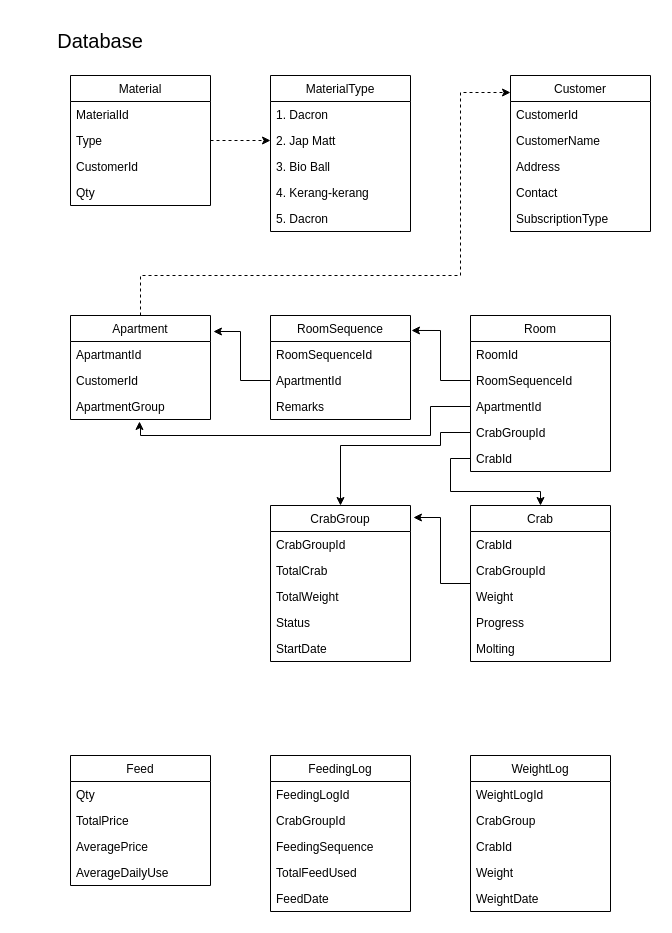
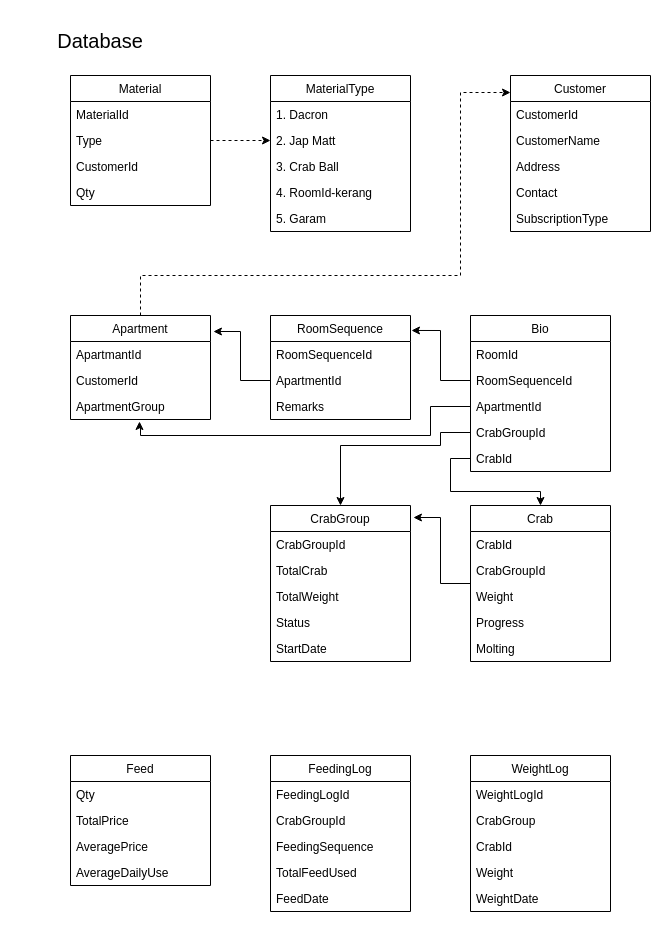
- <mxCell id="11" value="3. Bio Ball" style="text;strokeColor=none;fillColor=none;align=left;verticalAlign=top;spacingLeft=4;spacingRight=4;overflow=hidden;rotatable=0;points=[[0,0.5],[1,0.5]];portConstraint=eastwest;" vertex="1" parent="8"><mxGeometry y="78" width="140" height="26" as="geometry" /></mxCell>
+ <mxCell id="11" value="3. Crab Ball" style="text;strokeColor=none;fillColor=none;align=left;verticalAlign=top;spacingLeft=4;spacingRight=4;overflow=hidden;rotatable=0;points=[[0,0.5],[1,0.5]];portConstraint=eastwest;" vertex="1" parent="8"><mxGeometry y="78" width="140" height="26" as="geometry" /></mxCell>
- <mxCell id="12" value="4. Kerang-kerang" style="text;strokeColor=none;fillColor=none;align=left;verticalAlign=top;spacingLeft=4;spacingRight=4;overflow=hidden;rotatable=0;points=[[0,0.5],[1,0.5]];portConstraint=eastwest;" vertex="1" parent="8"><mxGeometry y="104" width="140" height="26" as="geometry" /></mxCell>
+ <mxCell id="12" value="4. RoomId-kerang" style="text;strokeColor=none;fillColor=none;align=left;verticalAlign=top;spacingLeft=4;spacingRight=4;overflow=hidden;rotatable=0;points=[[0,0.5],[1,0.5]];portConstraint=eastwest;" vertex="1" parent="8"><mxGeometry y="104" width="140" height="26" as="geometry" /></mxCell>
- <mxCell id="13" value="5. Dacron" style="text;strokeColor=none;fillColor=none;align=left;verticalAlign=top;spacingLeft=4;spacingRight=4;overflow=hidden;rotatable=0;points=[[0,0.5],[1,0.5]];portConstraint=eastwest;" vertex="1" parent="8"><mxGeometry y="130" width="140" height="26" as="geometry" /></mxCell>
+ <mxCell id="13" value="5. Garam" style="text;strokeColor=none;fillColor=none;align=left;verticalAlign=top;spacingLeft=4;spacingRight=4;overflow=hidden;rotatable=0;points=[[0,0.5],[1,0.5]];portConstraint=eastwest;" vertex="1" parent="8"><mxGeometry y="130" width="140" height="26" as="geometry" /></mxCell>
- <mxCell id="20" value="Room" style="swimlane;fontStyle=0;childLayout=stackLayout;horizontal=1;startSize=26;horizontalStack=0;resizeParent=1;resizeParentMax=0;resizeLast=0;collapsible=1;marginBottom=0;" vertex="1" parent="1"><mxGeometry x="470" y="315" width="140" height="156" as="geometry" /></mxCell>
+ <mxCell id="20" value="Bio" style="swimlane;fontStyle=0;childLayout=stackLayout;horizontal=1;startSize=26;horizontalStack=0;resizeParent=1;resizeParentMax=0;resizeLast=0;collapsible=1;marginBottom=0;" vertex="1" parent="1"><mxGeometry x="470" y="315" width="140" height="156" as="geometry" /></mxCell>
